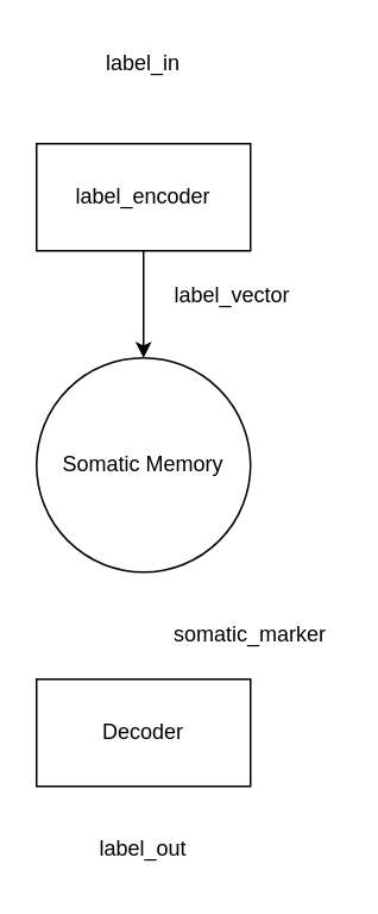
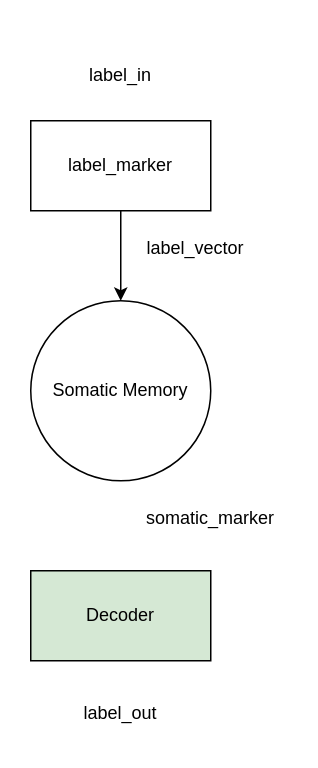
- <mxCell id="6" value="label_in" style="text;html=1;strokeColor=none;fillColor=none;align=center;verticalAlign=middle;whiteSpace=wrap;rounded=0;" vertex="1" parent="1"><mxGeometry x="50" y="20" width="60" height="30" as="geometry" /></mxCell>
+ <mxCell id="6" value="label_in" style="text;html=1;strokeColor=none;fillColor=none;align=center;verticalAlign=middle;whiteSpace=wrap;rounded=0;" vertex="1" parent="1"><mxGeometry x="50" y="35" width="60" height="30" as="geometry" /></mxCell>
- <mxCell id="3" value="label_encoder" style="rounded=0;whiteSpace=wrap;html=1;" vertex="1" parent="1"><mxGeometry x="20" y="80" width="120" height="60" as="geometry" /></mxCell>
+ <mxCell id="3" value="label_marker" style="rounded=0;whiteSpace=wrap;html=1;" vertex="1" parent="1"><mxGeometry x="20" y="80" width="120" height="60" as="geometry" /></mxCell>
- <mxCell id="8" value="somatic_marker" style="text;html=1;strokeColor=none;fillColor=none;align=center;verticalAlign=middle;whiteSpace=wrap;rounded=0;" vertex="1" parent="1"><mxGeometry x="90" y="340" width="100" height="30" as="geometry" /></mxCell>
+ <mxCell id="8" value="somatic_marker" style="text;html=1;strokeColor=none;fillColor=none;align=center;verticalAlign=middle;whiteSpace=wrap;rounded=0;" vertex="1" parent="1"><mxGeometry x="90" y="330" width="100" height="30" as="geometry" /></mxCell>
- <mxCell id="5" value="Decoder" style="rounded=0;whiteSpace=wrap;html=1;" vertex="1" parent="1"><mxGeometry x="20" y="380" width="120" height="60" as="geometry" /></mxCell>
+ <mxCell id="5" value="Decoder" style="rounded=0;whiteSpace=wrap;html=1;fillColor=#d5e8d4;" vertex="1" parent="1"><mxGeometry x="20" y="380" width="120" height="60" as="geometry" /></mxCell>
